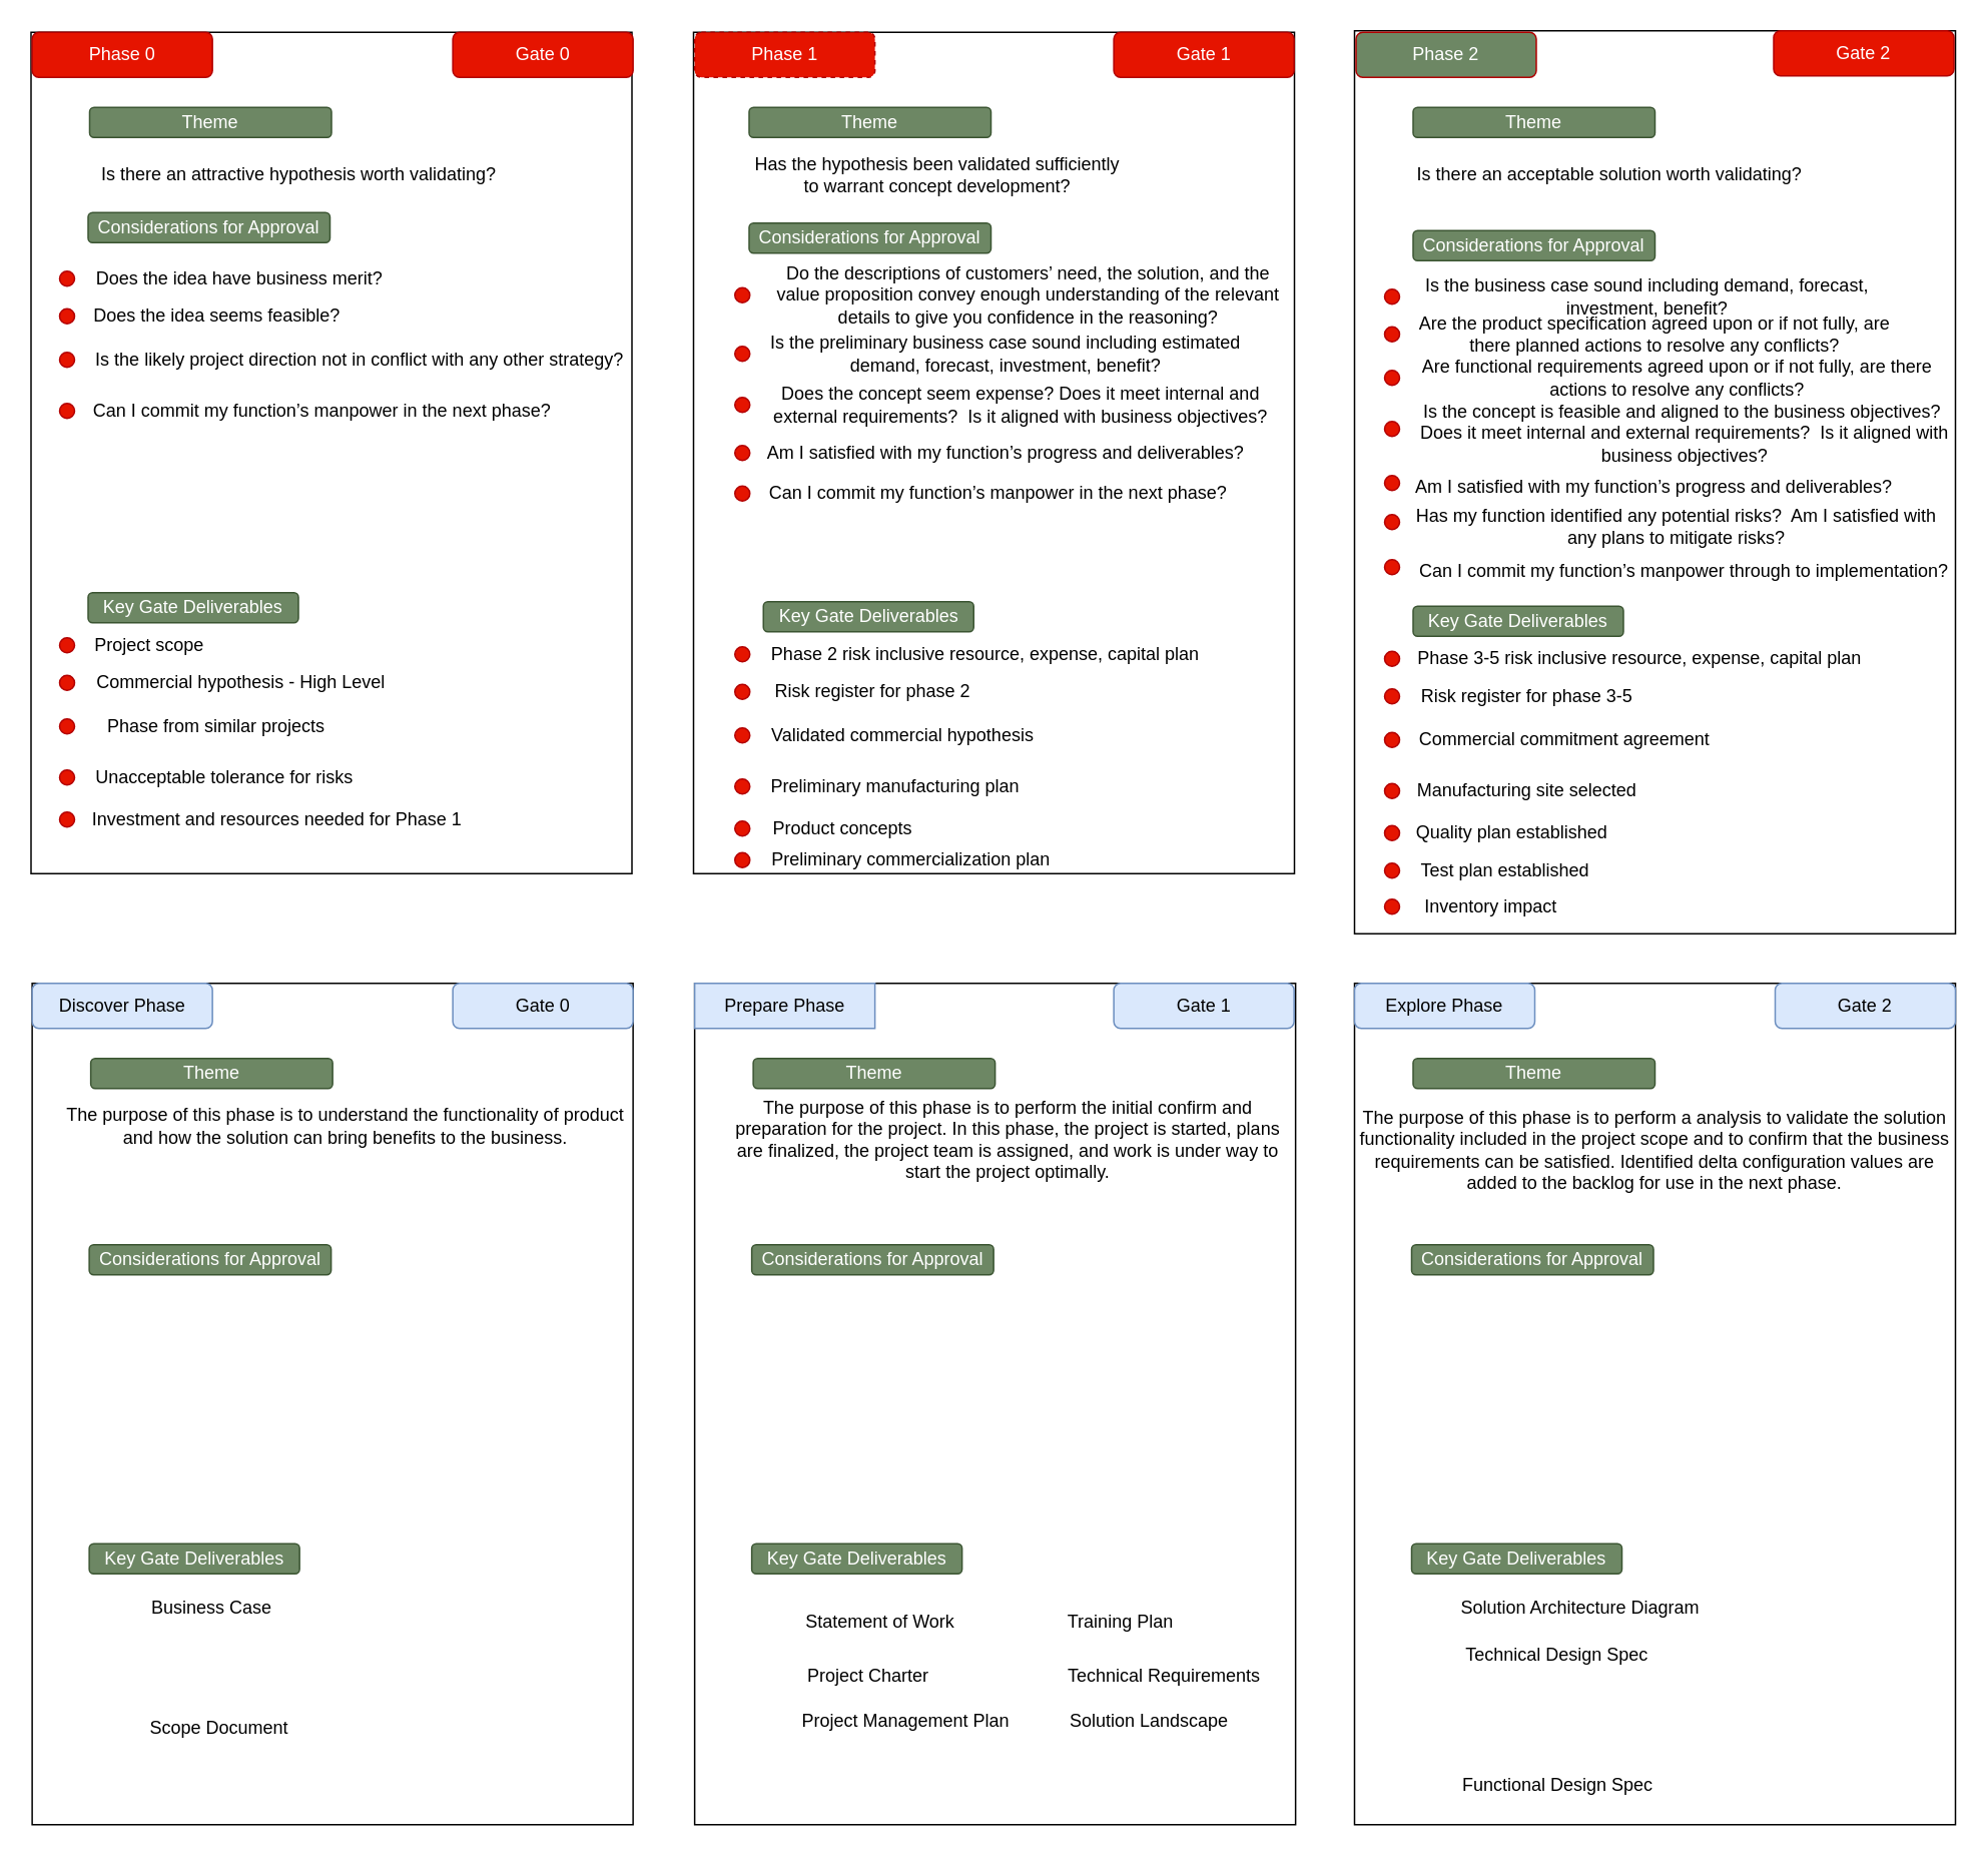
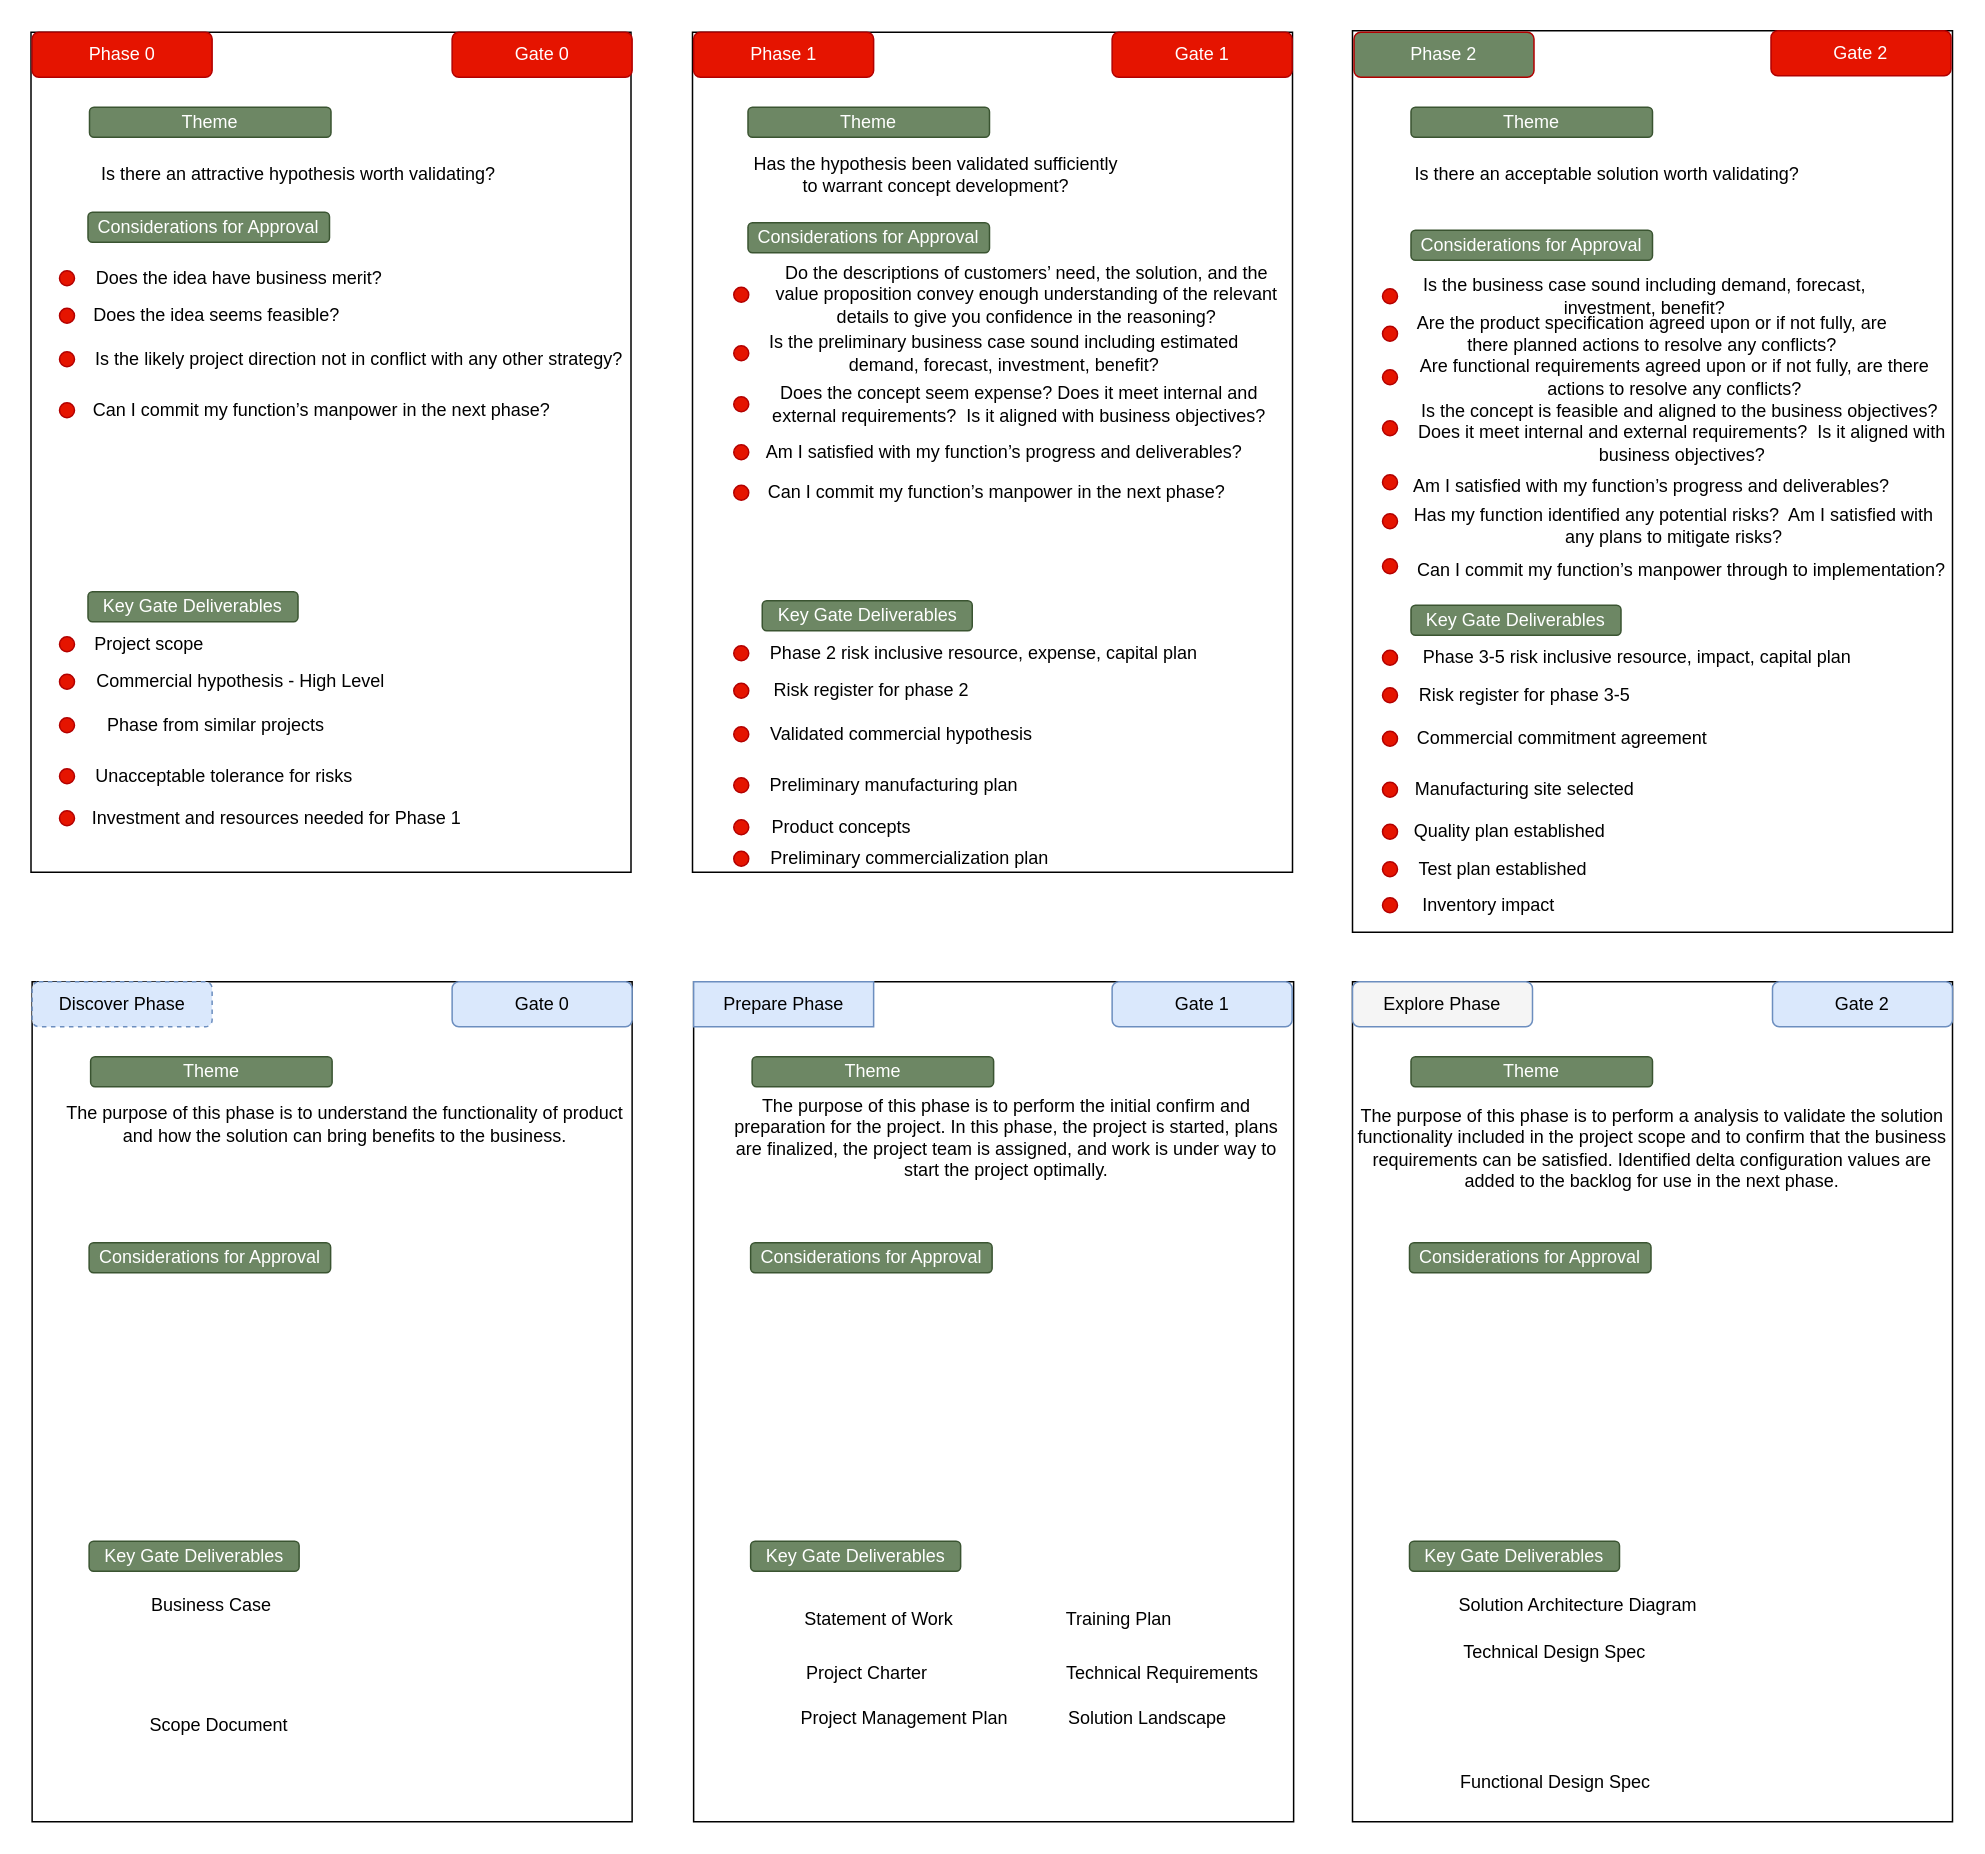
- <mxCell id="134" value="Phase 1" style="rounded=1;whiteSpace=wrap;html=1;fillColor=#e51400;strokeColor=#B20000;fontColor=#ffffff;dashed=1;" vertex="1" parent="1"><mxGeometry x="461.75" y="21" width="120" height="30" as="geometry" /></mxCell>
+ <mxCell id="134" value="Phase 1" style="rounded=1;whiteSpace=wrap;html=1;fillColor=#e51400;strokeColor=#B20000;fontColor=#ffffff;" vertex="1" parent="1"><mxGeometry x="461.75" y="21" width="120" height="30" as="geometry" /></mxCell>
- <mxCell id="48" value="Phase 3-5 risk inclusive resource, expense, capital plan" style="text;html=1;strokeColor=none;fillColor=none;align=center;verticalAlign=middle;whiteSpace=wrap;rounded=0;" vertex="1" parent="1"><mxGeometry x="941" y="423" width="300" height="30" as="geometry" /></mxCell>
+ <mxCell id="48" value="Phase 3-5 risk inclusive resource, impact, capital plan" style="text;html=1;strokeColor=none;fillColor=none;align=center;verticalAlign=middle;whiteSpace=wrap;rounded=0;" vertex="1" parent="1"><mxGeometry x="941" y="423" width="300" height="30" as="geometry" /></mxCell>
- <mxCell id="124" value="Discover Phase" style="rounded=1;whiteSpace=wrap;html=1;fillColor=#dae8fc;strokeColor=#6c8ebf;" vertex="1" parent="1"><mxGeometry x="20.75" y="654" width="120" height="30" as="geometry" /></mxCell>
+ <mxCell id="124" value="Discover Phase" style="rounded=1;whiteSpace=wrap;html=1;fillColor=#dae8fc;strokeColor=#6c8ebf;dashed=1;" vertex="1" parent="1"><mxGeometry x="20.75" y="654" width="120" height="30" as="geometry" /></mxCell>
- <mxCell id="126" value="Explore Phase" style="rounded=1;whiteSpace=wrap;html=1;fillColor=#dae8fc;strokeColor=#6c8ebf;" vertex="1" parent="1"><mxGeometry x="901" y="654" width="120" height="30" as="geometry" /></mxCell>
+ <mxCell id="126" value="Explore Phase" style="rounded=1;whiteSpace=wrap;html=1;fillColor=#f5f5f5;strokeColor=#6c8ebf;" vertex="1" parent="1"><mxGeometry x="901" y="654" width="120" height="30" as="geometry" /></mxCell>
